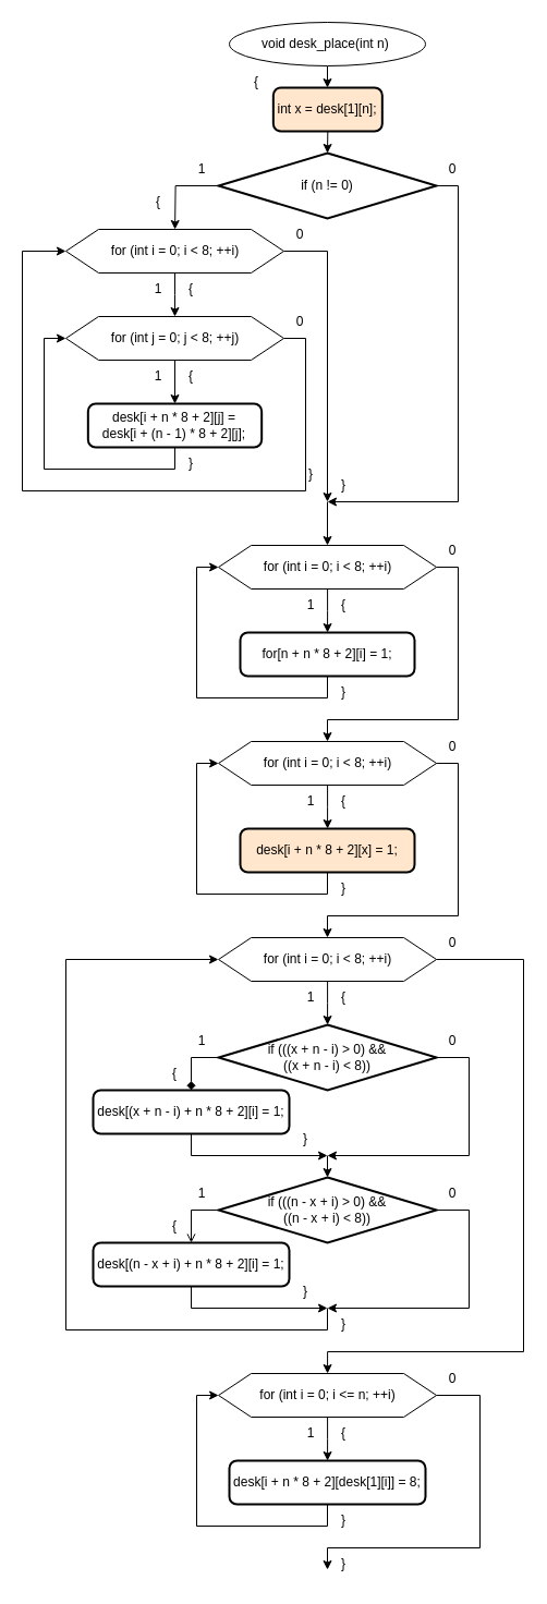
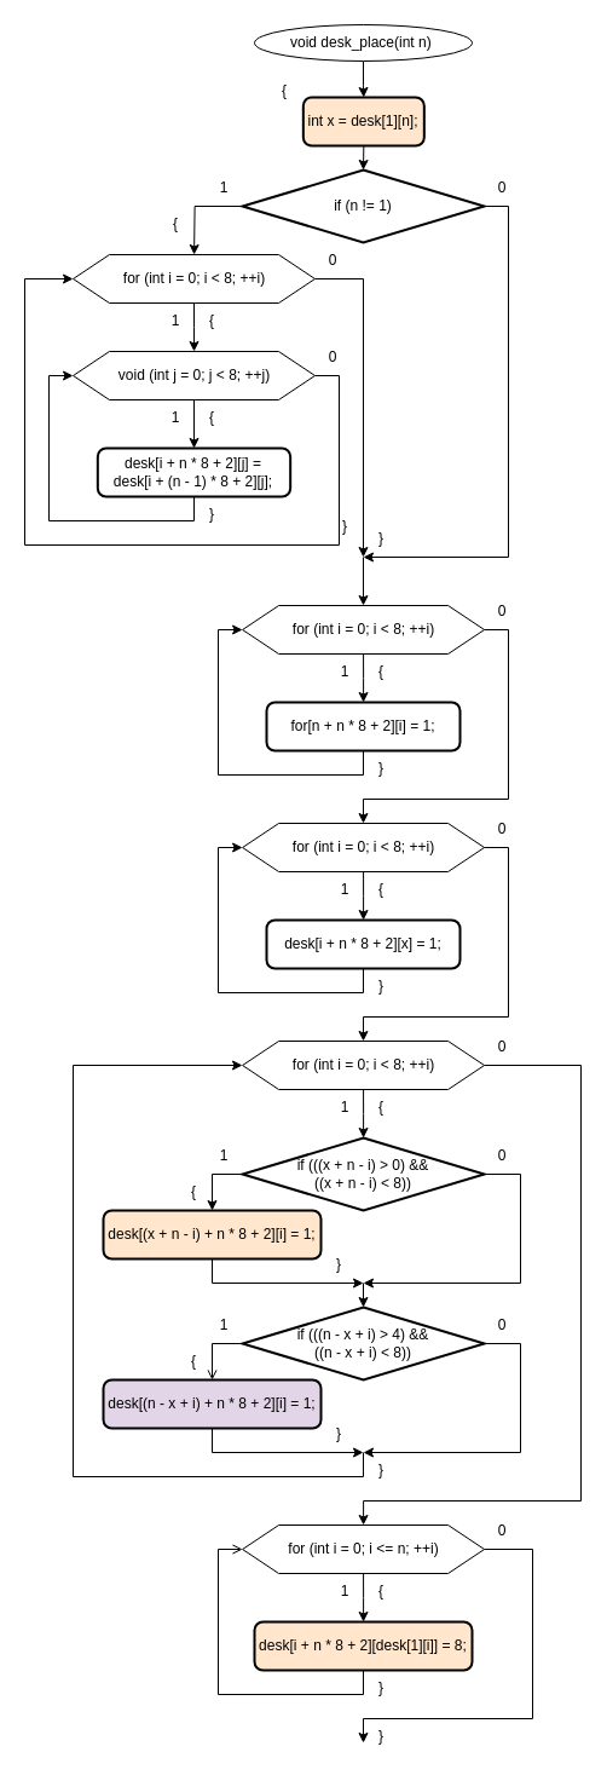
- <mxCell id="3" value="void desk_place(int n)&amp;nbsp;" style="ellipse;whiteSpace=wrap;html=1;" vertex="1" parent="1"><mxGeometry x="210" y="20" width="180" height="40" as="geometry" /></mxCell>
+ <mxCell id="3" value="void desk_place(int n)&amp;nbsp;" style="ellipse;whiteSpace=wrap;html=1;" vertex="1" parent="1"><mxGeometry x="210" y="20" width="180" height="30" as="geometry" /></mxCell>
- <mxCell id="8" value="if (n != 0)" style="strokeWidth=2;html=1;shape=mxgraph.flowchart.decision;whiteSpace=wrap;" vertex="1" parent="1"><mxGeometry x="200" y="140" width="200" height="60" as="geometry" /></mxCell>
+ <mxCell id="8" value="if (n != 1)" style="strokeWidth=2;html=1;shape=mxgraph.flowchart.decision;whiteSpace=wrap;" vertex="1" parent="1"><mxGeometry x="200" y="140" width="200" height="60" as="geometry" /></mxCell>
- <mxCell id="19" value="for (int j = 0; j &amp;lt; 8; ++j)" style="verticalLabelPosition=middle;verticalAlign=middle;html=1;shape=hexagon;perimeter=hexagonPerimeter2;arcSize=6;size=0.15;labelPosition=center;align=center;" vertex="1" parent="1"><mxGeometry x="60" y="290" width="200" height="40" as="geometry" /></mxCell>
+ <mxCell id="19" value="void (int j = 0; j &amp;lt; 8; ++j)" style="verticalLabelPosition=middle;verticalAlign=middle;html=1;shape=hexagon;perimeter=hexagonPerimeter2;arcSize=6;size=0.15;labelPosition=center;align=center;" vertex="1" parent="1"><mxGeometry x="60" y="290" width="200" height="40" as="geometry" /></mxCell>
- <mxCell id="41" value="desk[i + n * 8 + 2][x] = 1;" style="rounded=1;whiteSpace=wrap;html=1;absoluteArcSize=1;arcSize=14;strokeWidth=2;fillColor=#ffe6cc;" vertex="1" parent="1"><mxGeometry x="220" y="760" width="160" height="40" as="geometry" /></mxCell>
+ <mxCell id="41" value="desk[i + n * 8 + 2][x] = 1;" style="rounded=1;whiteSpace=wrap;html=1;absoluteArcSize=1;arcSize=14;strokeWidth=2;" vertex="1" parent="1"><mxGeometry x="220" y="760" width="160" height="40" as="geometry" /></mxCell>
- <mxCell id="48" style="edgeStyle=orthogonalEdgeStyle;rounded=0;orthogonalLoop=1;jettySize=auto;html=1;exitX=0;exitY=0.5;exitDx=0;exitDy=0;exitPerimeter=0;entryX=0.5;entryY=0;entryDx=0;entryDy=0;endArrow=diamond;" edge="1" source="50" parent="1" target="54"><mxGeometry relative="1" as="geometry"><mxPoint x="160.09" y="1010" as="targetPoint" /></mxGeometry></mxCell>
+ <mxCell id="48" style="edgeStyle=orthogonalEdgeStyle;rounded=0;orthogonalLoop=1;jettySize=auto;html=1;exitX=0;exitY=0.5;exitDx=0;exitDy=0;exitPerimeter=0;entryX=0.5;entryY=0;entryDx=0;entryDy=0;" edge="1" source="50" parent="1" target="54"><mxGeometry relative="1" as="geometry"><mxPoint x="160.09" y="1010" as="targetPoint" /></mxGeometry></mxCell>
- <mxCell id="54" value="desk[(x + n - i) + n * 8 + 2][i] = 1;" style="rounded=1;whiteSpace=wrap;html=1;absoluteArcSize=1;arcSize=14;strokeWidth=2;" vertex="1" parent="1"><mxGeometry x="85" y="1000" width="180" height="40" as="geometry" /></mxCell>
+ <mxCell id="54" value="desk[(x + n - i) + n * 8 + 2][i] = 1;" style="rounded=1;whiteSpace=wrap;html=1;absoluteArcSize=1;arcSize=14;strokeWidth=2;fillColor=#ffe6cc;" vertex="1" parent="1"><mxGeometry x="85" y="1000" width="180" height="40" as="geometry" /></mxCell>
- <mxCell id="57" value="if (((n - x + i) &amp;gt; 0) &amp;amp;&amp;amp; &lt;br&gt;((n - x + i) &amp;lt; 8))" style="strokeWidth=2;html=1;shape=mxgraph.flowchart.decision;whiteSpace=wrap;" vertex="1" parent="1"><mxGeometry x="200.09" y="1080" width="200" height="60" as="geometry" /></mxCell>
+ <mxCell id="57" value="if (((n - x + i) &amp;gt; 4) &amp;amp;&amp;amp; &lt;br&gt;((n - x + i) &amp;lt; 8))" style="strokeWidth=2;html=1;shape=mxgraph.flowchart.decision;whiteSpace=wrap;" vertex="1" parent="1"><mxGeometry x="200.09" y="1080" width="200" height="60" as="geometry" /></mxCell>
- <mxCell id="61" value="desk[(n - x + i) + n * 8 + 2][i] = 1;" style="rounded=1;whiteSpace=wrap;html=1;absoluteArcSize=1;arcSize=14;strokeWidth=2;" vertex="1" parent="1"><mxGeometry x="85" y="1140" width="180" height="40" as="geometry" /></mxCell>
+ <mxCell id="61" value="desk[(n - x + i) + n * 8 + 2][i] = 1;" style="rounded=1;whiteSpace=wrap;html=1;absoluteArcSize=1;arcSize=14;strokeWidth=2;fillColor=#e1d5e7;" vertex="1" parent="1"><mxGeometry x="85" y="1140" width="180" height="40" as="geometry" /></mxCell>
- <mxCell id="70" style="edgeStyle=orthogonalEdgeStyle;rounded=0;orthogonalLoop=1;jettySize=auto;html=1;exitX=0.5;exitY=1;exitDx=0;exitDy=0;entryX=0;entryY=0.5;entryDx=0;entryDy=0;" edge="1" parent="1" source="71" target="66"><mxGeometry relative="1" as="geometry"><Array as="points"><mxPoint x="300" y="1400" /><mxPoint x="180" y="1400" /><mxPoint x="180" y="1280" /></Array></mxGeometry></mxCell>
+ <mxCell id="70" style="edgeStyle=orthogonalEdgeStyle;rounded=0;orthogonalLoop=1;jettySize=auto;html=1;exitX=0.5;exitY=1;exitDx=0;exitDy=0;entryX=0;entryY=0.5;entryDx=0;entryDy=0;endArrow=open;" edge="1" parent="1" source="71" target="66"><mxGeometry relative="1" as="geometry"><Array as="points"><mxPoint x="300" y="1400" /><mxPoint x="180" y="1400" /><mxPoint x="180" y="1280" /></Array></mxGeometry></mxCell>
- <mxCell id="71" value="desk[i + n * 8 + 2][desk[1][i]] = 8;" style="rounded=1;whiteSpace=wrap;html=1;absoluteArcSize=1;arcSize=14;strokeWidth=2;" vertex="1" parent="1"><mxGeometry x="210" y="1340" width="180" height="40" as="geometry" /></mxCell>
+ <mxCell id="71" value="desk[i + n * 8 + 2][desk[1][i]] = 8;" style="rounded=1;whiteSpace=wrap;html=1;absoluteArcSize=1;arcSize=14;strokeWidth=2;fillColor=#ffe6cc;" vertex="1" parent="1"><mxGeometry x="210" y="1340" width="180" height="40" as="geometry" /></mxCell>
